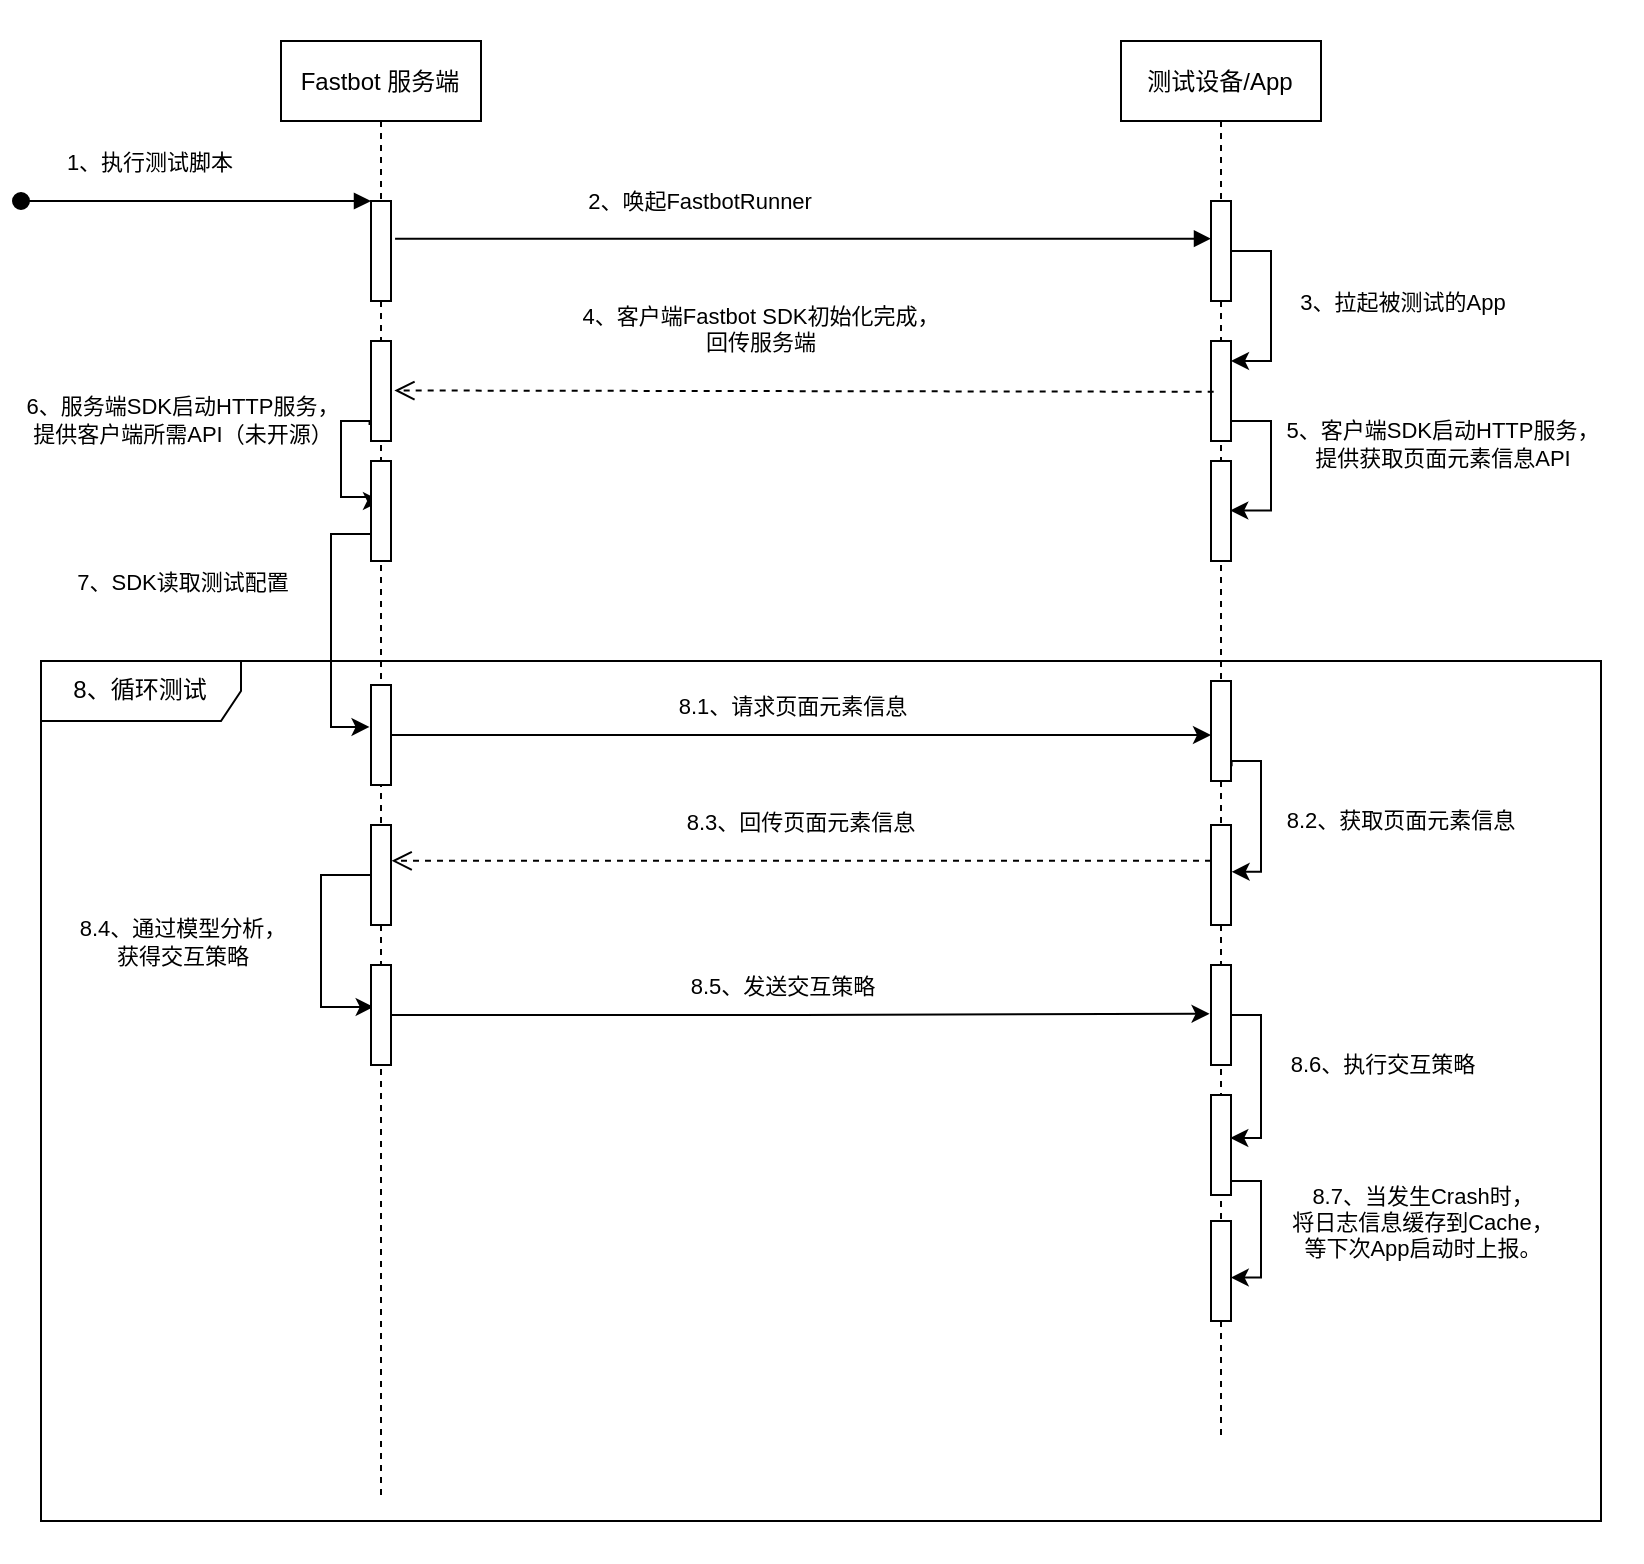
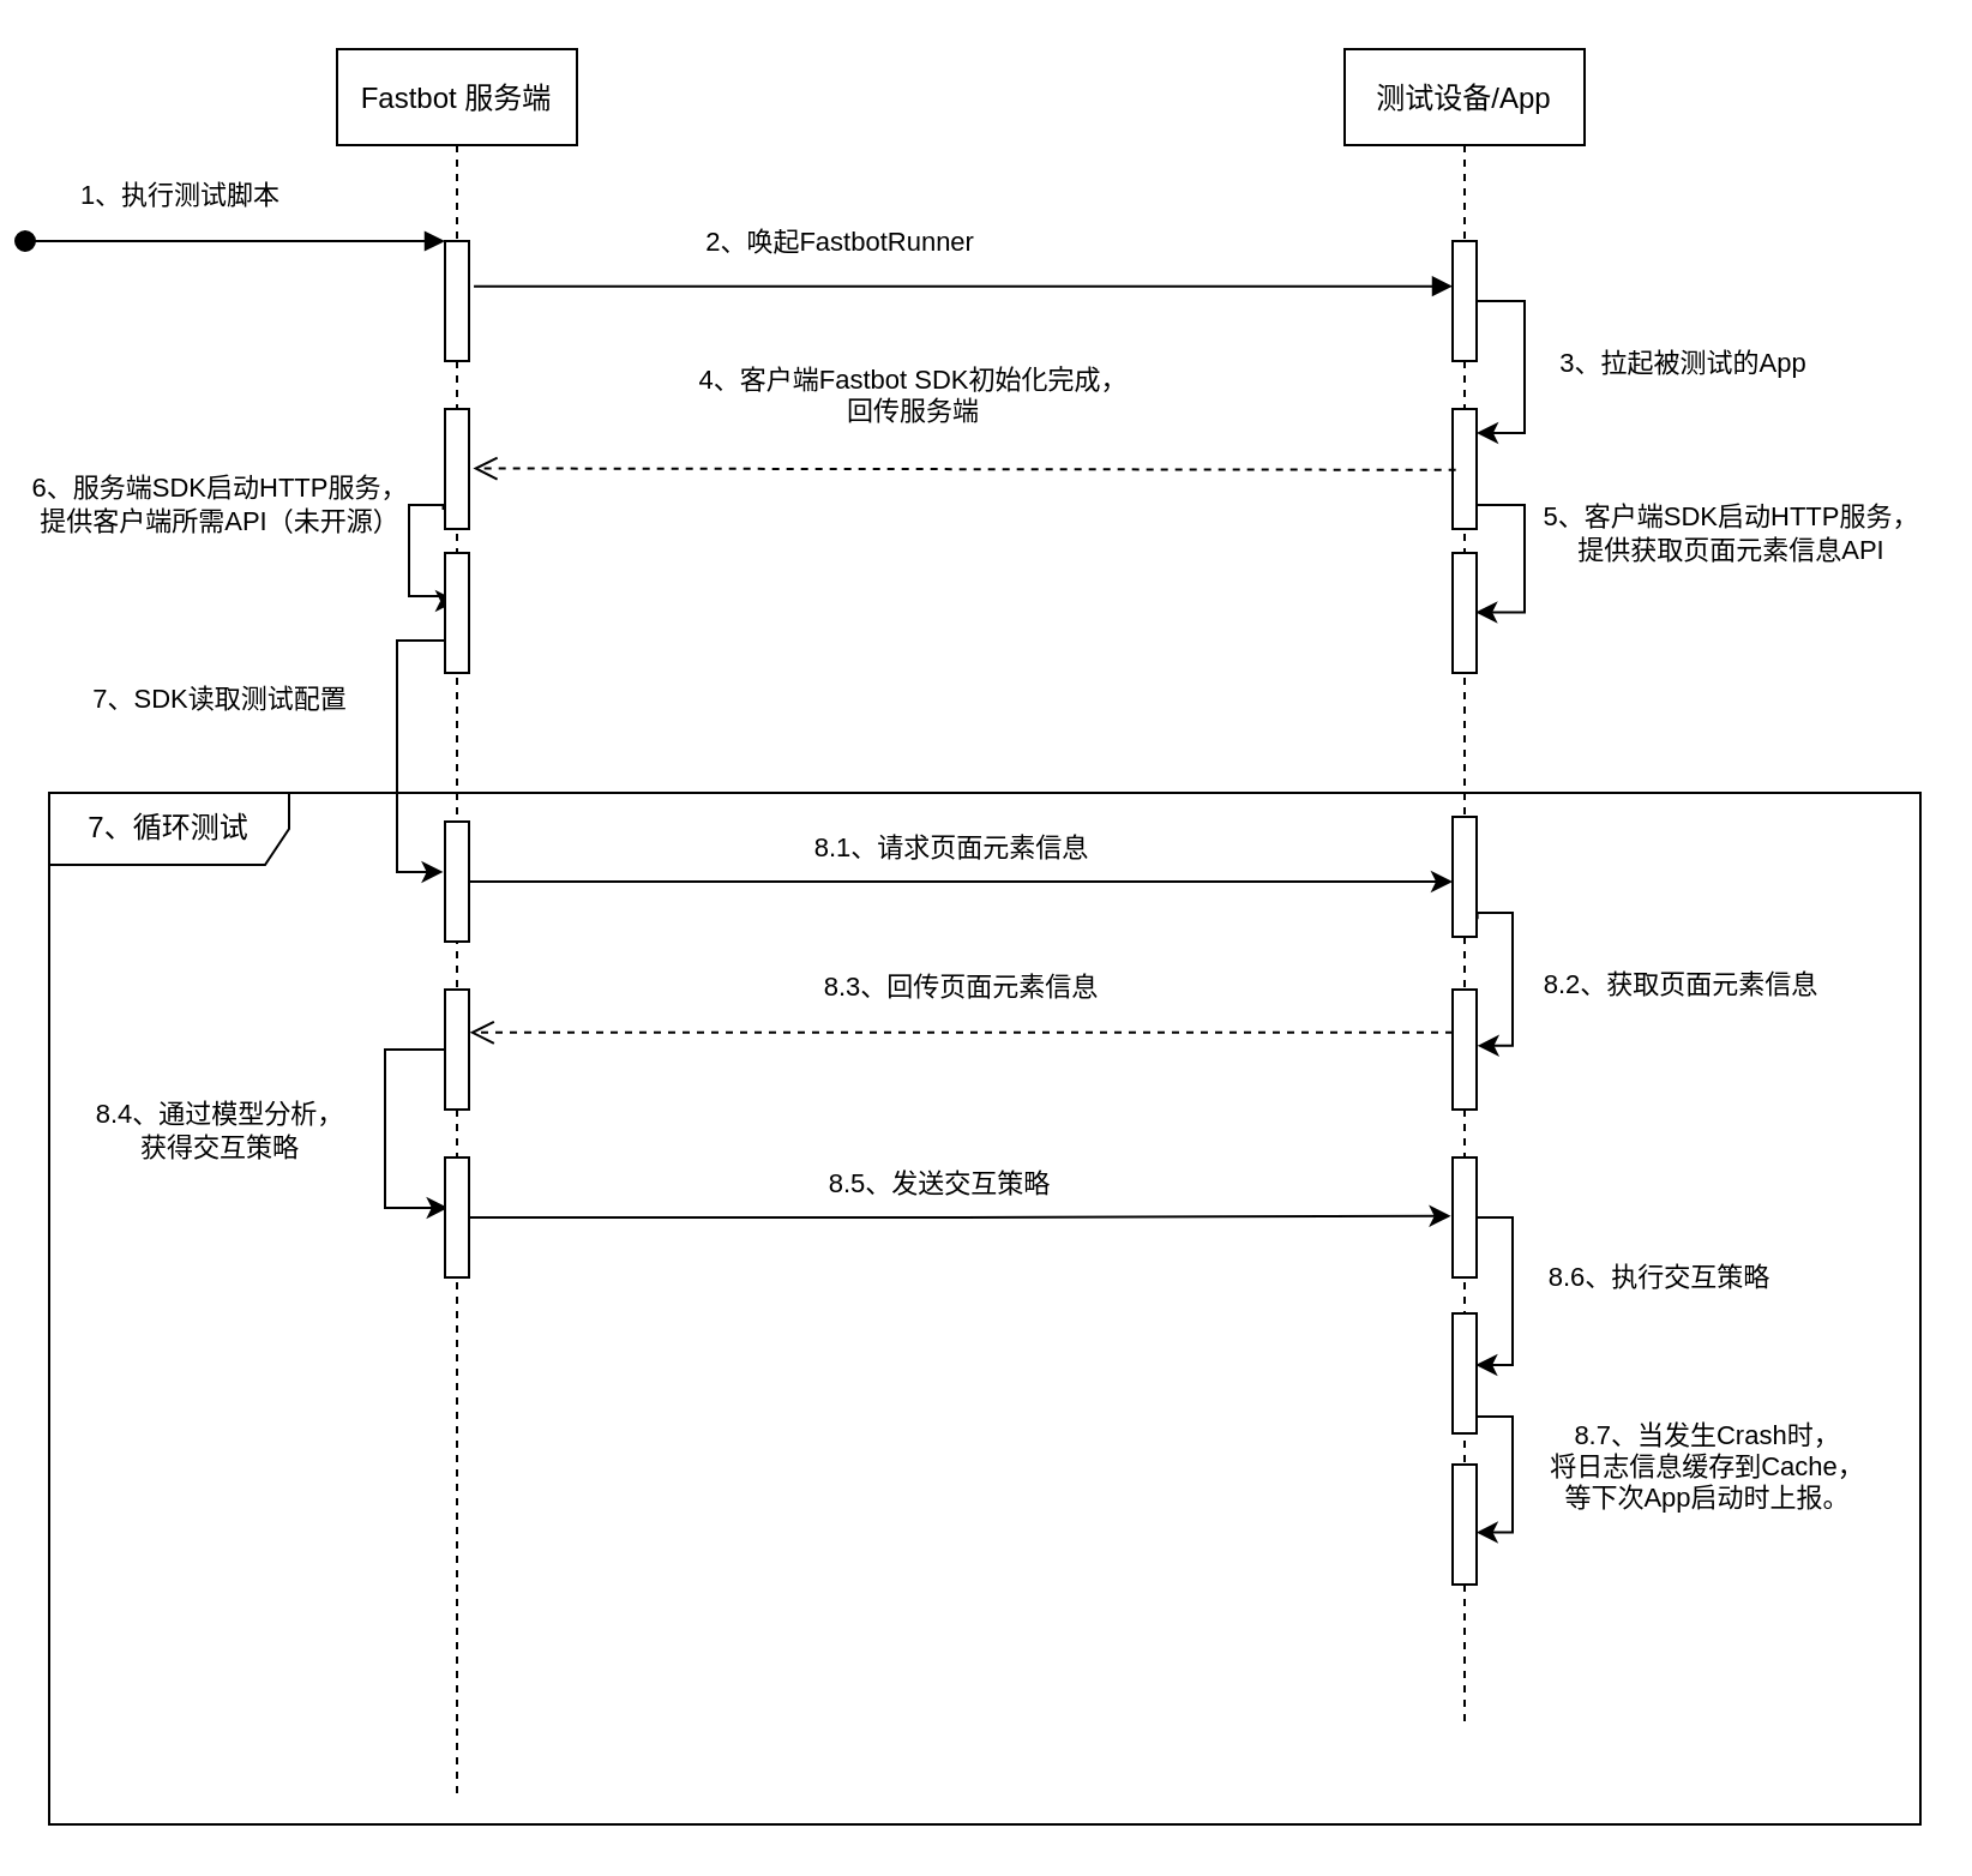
- <mxCell id="2" value="8、循环测试" style="shape=umlFrame;whiteSpace=wrap;html=1;width=100;height=30;" vertex="1" parent="1"><mxGeometry x="20" y="330" width="780" height="430" as="geometry" /></mxCell>
+ <mxCell id="2" value="7、循环测试" style="shape=umlFrame;whiteSpace=wrap;html=1;width=100;height=30;" vertex="1" parent="1"><mxGeometry x="20" y="330" width="780" height="430" as="geometry" /></mxCell>
